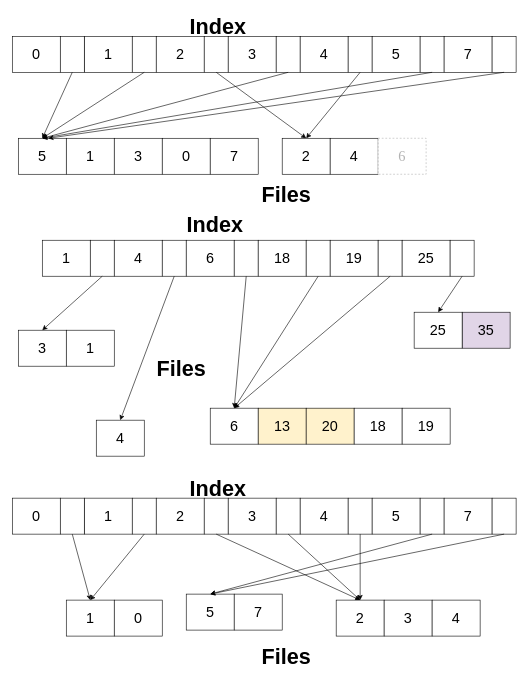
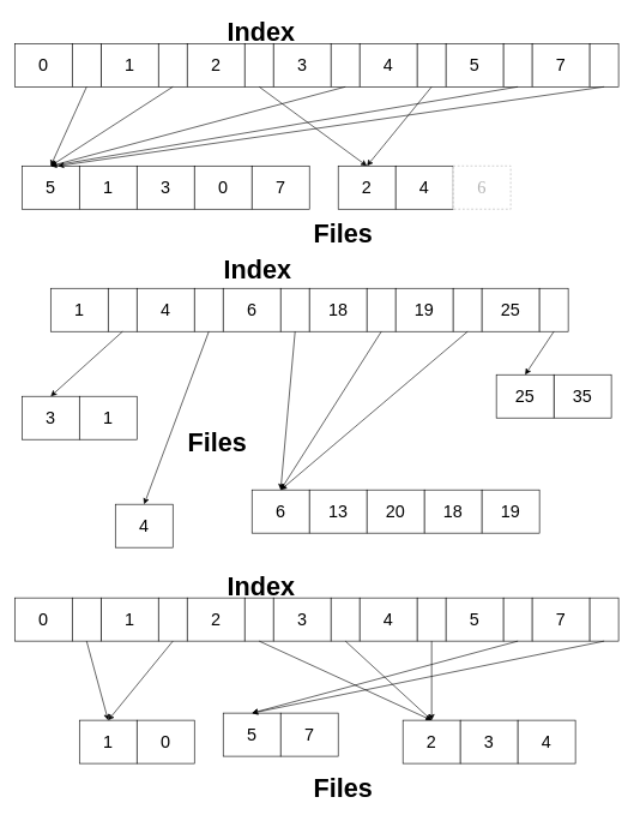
- <mxCell id="72" value="&lt;font style=&quot;font-size: 24px;&quot;&gt;35&lt;/font&gt;" style="rounded=0;whiteSpace=wrap;html=1;fillColor=#e1d5e7;" vertex="1" parent="1"><mxGeometry x="770" y="520" width="80" height="60" as="geometry" /></mxCell>
+ <mxCell id="72" value="&lt;font style=&quot;font-size: 24px;&quot;&gt;35&lt;/font&gt;" style="rounded=0;whiteSpace=wrap;html=1;" vertex="1" parent="1"><mxGeometry x="770" y="520" width="80" height="60" as="geometry" /></mxCell>
- <mxCell id="64" value="&lt;font style=&quot;font-size: 24px;&quot;&gt;13&lt;/font&gt;" style="rounded=0;whiteSpace=wrap;html=1;fillColor=#fff2cc;" vertex="1" parent="1"><mxGeometry x="430" y="680" width="80" height="60" as="geometry" /></mxCell>
+ <mxCell id="64" value="&lt;font style=&quot;font-size: 24px;&quot;&gt;13&lt;/font&gt;" style="rounded=0;whiteSpace=wrap;html=1;" vertex="1" parent="1"><mxGeometry x="430" y="680" width="80" height="60" as="geometry" /></mxCell>
- <mxCell id="68" value="&lt;font style=&quot;font-size: 24px;&quot;&gt;20&lt;/font&gt;" style="rounded=0;whiteSpace=wrap;html=1;fillColor=#fff2cc;" vertex="1" parent="1"><mxGeometry x="510" y="680" width="80" height="60" as="geometry" /></mxCell>
+ <mxCell id="68" value="&lt;font style=&quot;font-size: 24px;&quot;&gt;20&lt;/font&gt;" style="rounded=0;whiteSpace=wrap;html=1;" vertex="1" parent="1"><mxGeometry x="510" y="680" width="80" height="60" as="geometry" /></mxCell>
